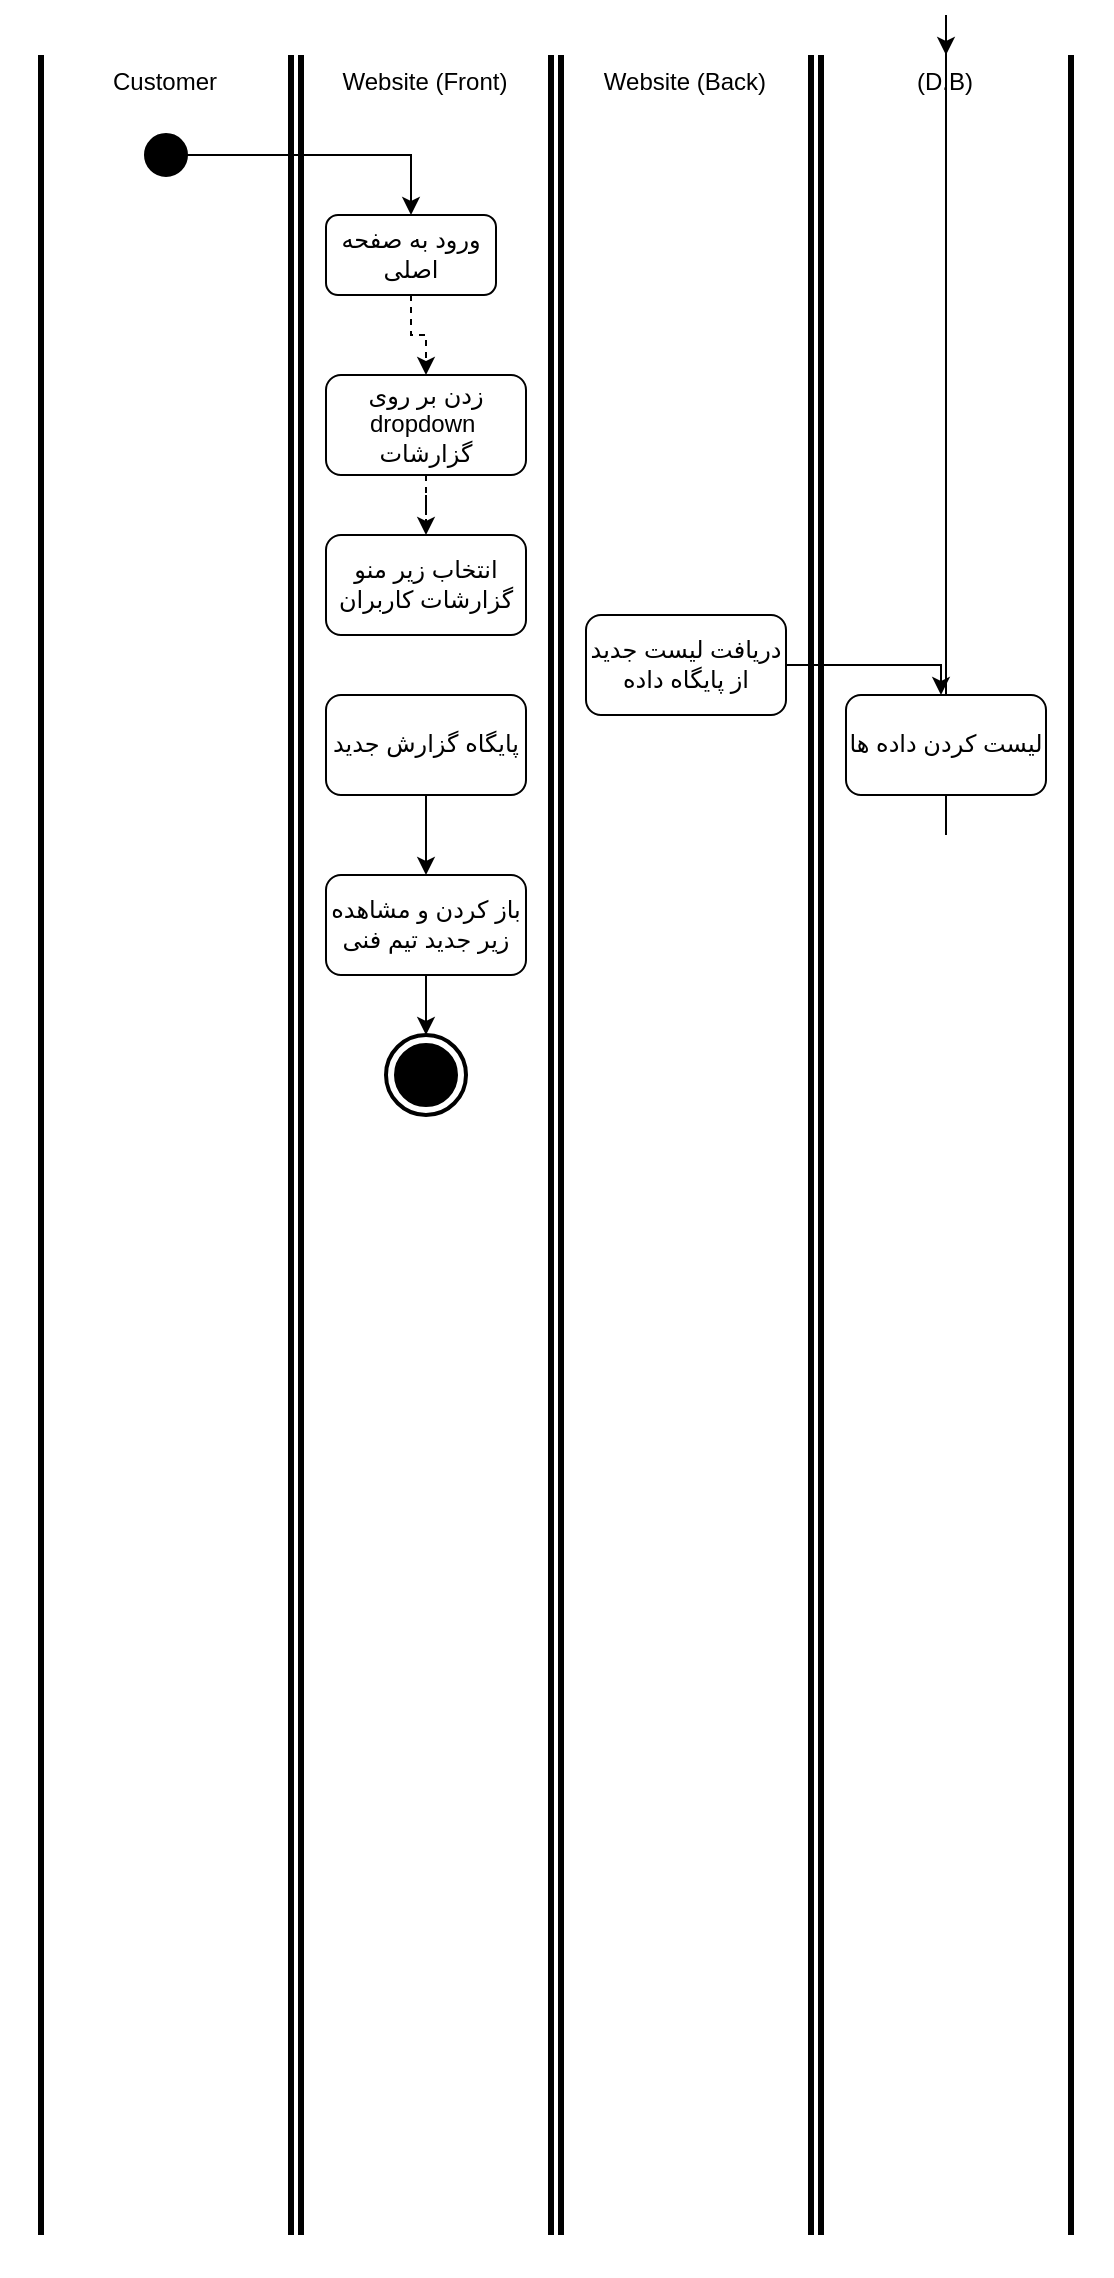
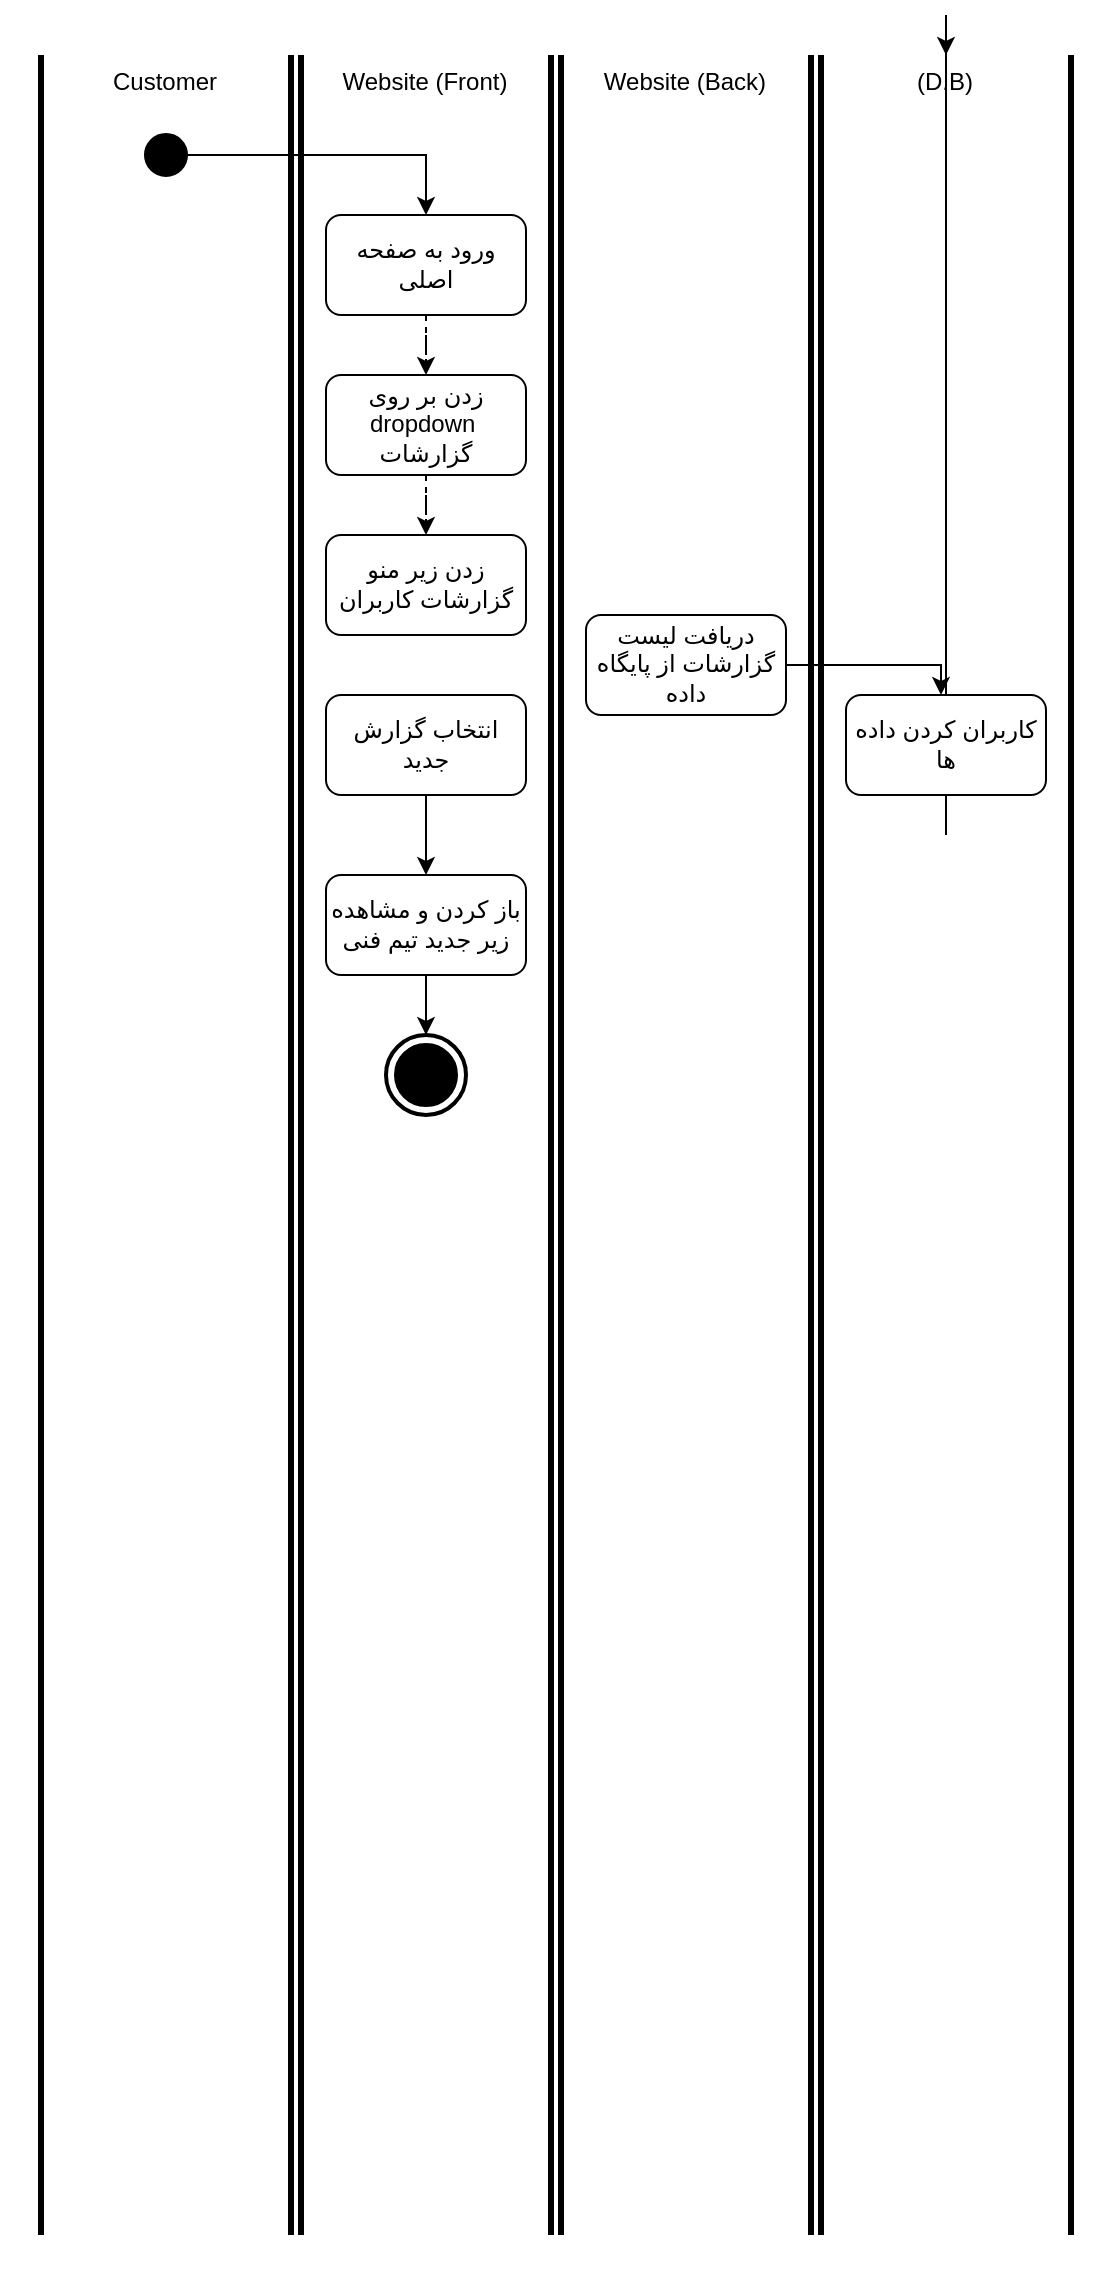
- <mxCell id="7" value="ورود به صفحه اصلی" style="shape=rect;html=1;rounded=1;whiteSpace=wrap;align=center;" parent="1" vertex="1"><mxGeometry x="162.5" y="100" width="85" height="40" as="geometry" /></mxCell>
+ <mxCell id="7" value="ورود به صفحه اصلی" style="shape=rect;html=1;rounded=1;whiteSpace=wrap;align=center;" parent="1" vertex="1"><mxGeometry x="162.5" y="100" width="100" height="50" as="geometry" /></mxCell>
- <mxCell id="12" value="انتخاب زیر منو&lt;br&gt;گزارشات کاربران" style="shape=rect;html=1;rounded=1;whiteSpace=wrap;align=center;" vertex="1" parent="1"><mxGeometry x="162.5" y="260" width="100" height="50" as="geometry" /></mxCell>
+ <mxCell id="12" value="زدن زیر منو&lt;br&gt;گزارشات کاربران" style="shape=rect;html=1;rounded=1;whiteSpace=wrap;align=center;" vertex="1" parent="1"><mxGeometry x="162.5" y="260" width="100" height="50" as="geometry" /></mxCell>
- <mxCell id="18" value="دریافت لیست جدید از پایگاه داده" style="shape=rect;html=1;rounded=1;whiteSpace=wrap;align=center;" vertex="1" parent="1"><mxGeometry x="292.5" y="300" width="100" height="50" as="geometry" /></mxCell>
+ <mxCell id="18" value="دریافت لیست گزارشات از پایگاه داده" style="shape=rect;html=1;rounded=1;whiteSpace=wrap;align=center;" vertex="1" parent="1"><mxGeometry x="292.5" y="300" width="100" height="50" as="geometry" /></mxCell>
- <mxCell id="14" value="پایگاه گزارش جدید" style="shape=rect;html=1;rounded=1;whiteSpace=wrap;align=center;" vertex="1" parent="1"><mxGeometry x="162.5" y="340" width="100" height="50" as="geometry" /></mxCell>
+ <mxCell id="14" value="انتخاب گزارش جدید" style="shape=rect;html=1;rounded=1;whiteSpace=wrap;align=center;" vertex="1" parent="1"><mxGeometry x="162.5" y="340" width="100" height="50" as="geometry" /></mxCell>
- <mxCell id="20" value="لیست کردن داده ها" style="shape=rect;html=1;rounded=1;whiteSpace=wrap;align=center;" vertex="1" parent="1"><mxGeometry x="422.5" y="340" width="100" height="50" as="geometry" /></mxCell>
+ <mxCell id="20" value="کاربران کردن داده ها" style="shape=rect;html=1;rounded=1;whiteSpace=wrap;align=center;" vertex="1" parent="1"><mxGeometry x="422.5" y="340" width="100" height="50" as="geometry" /></mxCell>
